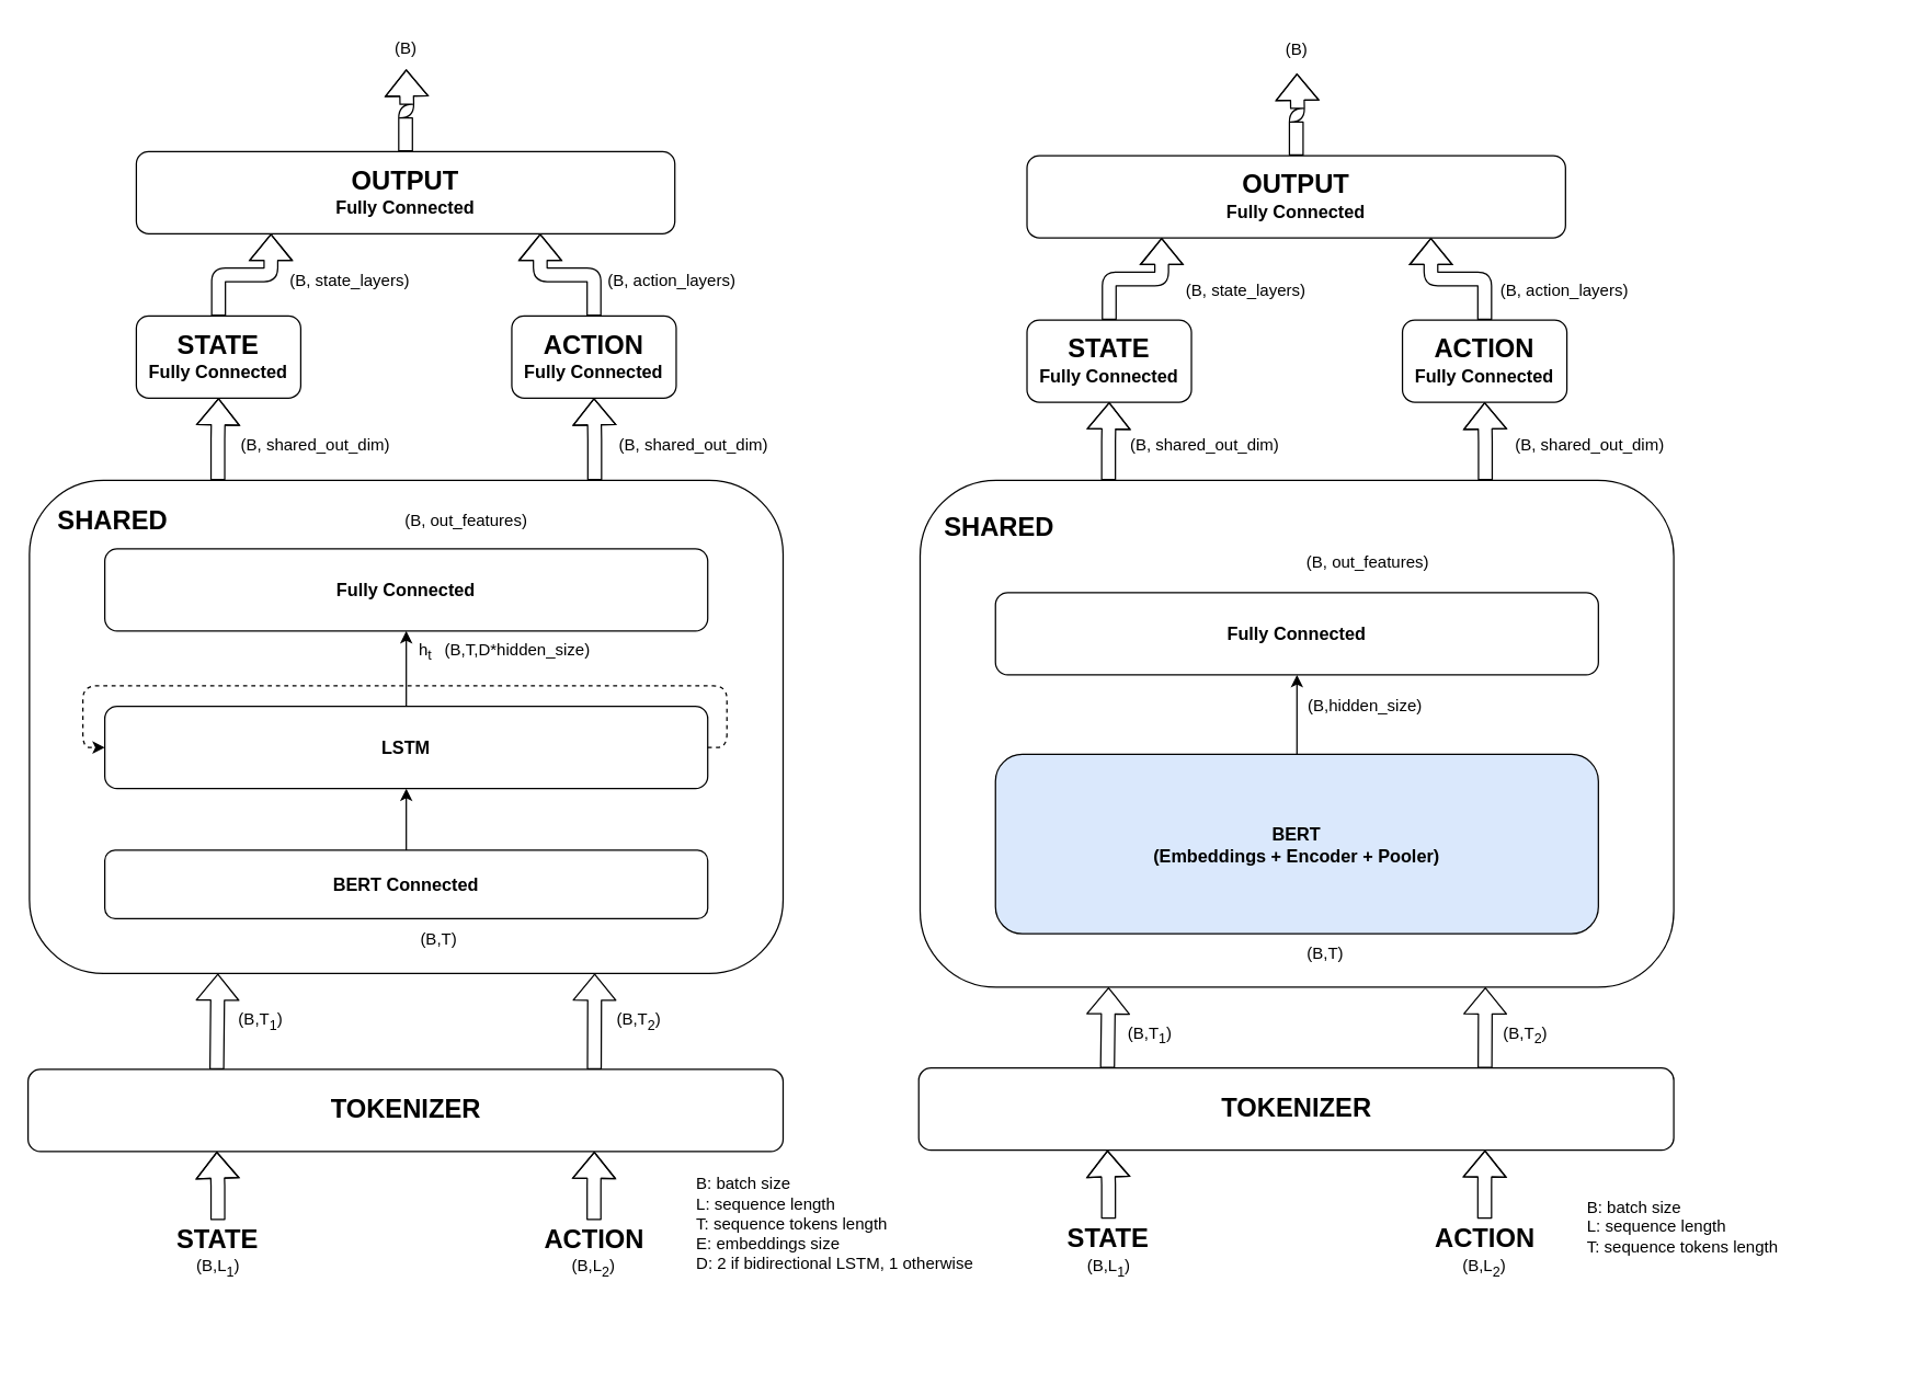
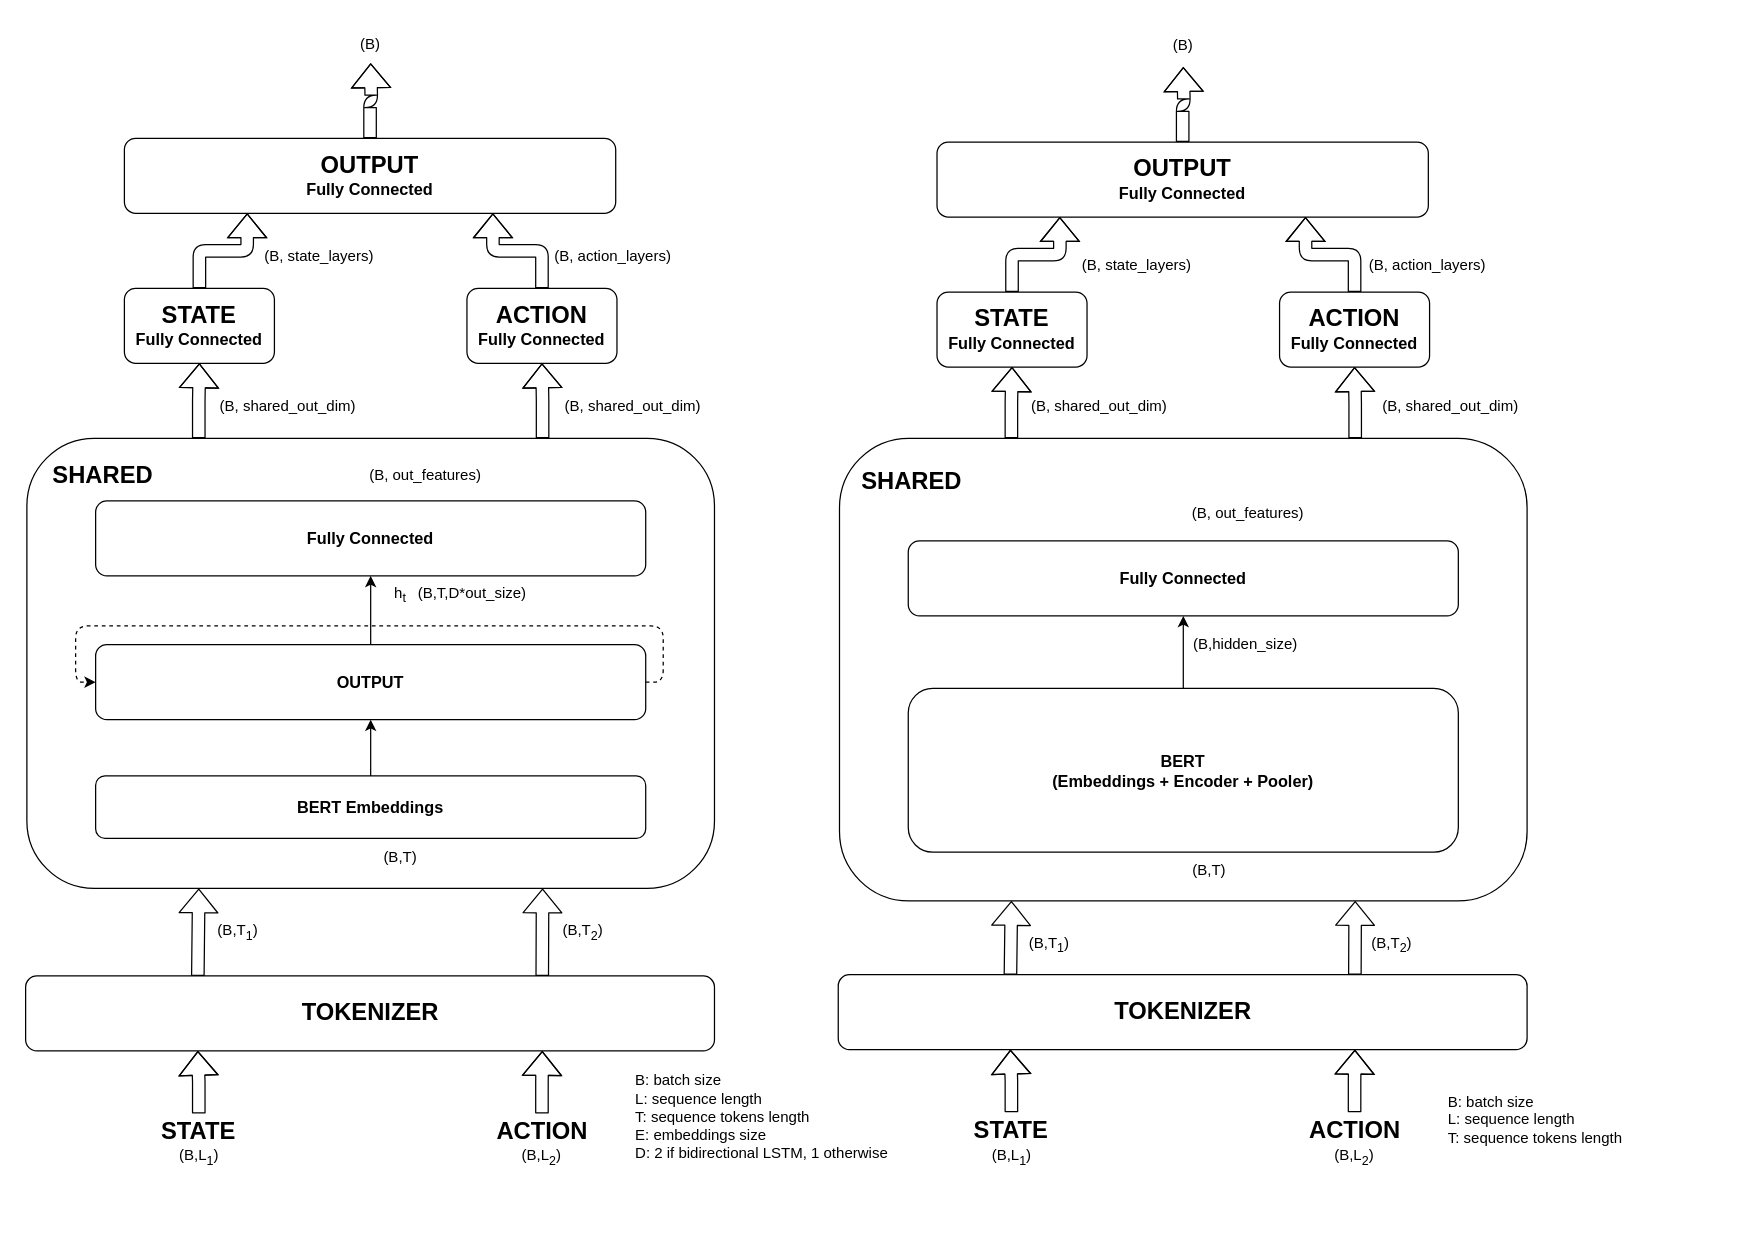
- <mxCell id="60" value="h&lt;sub&gt;t&amp;nbsp;&lt;/sub&gt;&amp;nbsp; (B,T,D*hidden_size)" style="text;html=1;strokeColor=none;fillColor=none;align=center;verticalAlign=middle;whiteSpace=wrap;rounded=1;" parent="1" vertex="1"><mxGeometry x="290" y="460" width="156" height="30" as="geometry" /></mxCell>
+ <mxCell id="60" value="h&lt;sub&gt;t&amp;nbsp;&lt;/sub&gt;&amp;nbsp; (B,T,D*out_size)" style="text;html=1;strokeColor=none;fillColor=none;align=center;verticalAlign=middle;whiteSpace=wrap;rounded=1;" parent="1" vertex="1"><mxGeometry x="290" y="460" width="156" height="30" as="geometry" /></mxCell>
- <mxCell id="47" value="&lt;b&gt;&lt;font style=&quot;font-size: 13px&quot;&gt;LSTM&lt;/font&gt;&lt;/b&gt;" style="rounded=1;whiteSpace=wrap;html=1;" parent="1" vertex="1"><mxGeometry x="76" y="515" width="440" height="60" as="geometry" /></mxCell>
+ <mxCell id="47" value="&lt;b&gt;&lt;font style=&quot;font-size: 13px&quot;&gt;OUTPUT&lt;/font&gt;&lt;/b&gt;" style="rounded=1;whiteSpace=wrap;html=1;" parent="1" vertex="1"><mxGeometry x="76" y="515" width="440" height="60" as="geometry" /></mxCell>
- <mxCell id="6" value="&lt;b&gt;&lt;font style=&quot;font-size: 13px&quot;&gt;BERT&lt;br&gt;(Embeddings + Encoder + Pooler)&lt;br&gt;&lt;/font&gt;&lt;/b&gt;" style="rounded=1;whiteSpace=wrap;html=1;fillColor=#dae8fc;" parent="1" vertex="1"><mxGeometry x="726" y="550" width="440" height="131" as="geometry" /></mxCell>
+ <mxCell id="6" value="&lt;b&gt;&lt;font style=&quot;font-size: 13px&quot;&gt;BERT&lt;br&gt;(Embeddings + Encoder + Pooler)&lt;br&gt;&lt;/font&gt;&lt;/b&gt;" style="rounded=1;whiteSpace=wrap;html=1;" parent="1" vertex="1"><mxGeometry x="726" y="550" width="440" height="131" as="geometry" /></mxCell>
- <mxCell id="40" value="&lt;b&gt;&lt;font style=&quot;font-size: 13px&quot;&gt;BERT Connected&lt;/font&gt;&lt;/b&gt;" style="rounded=1;whiteSpace=wrap;html=1;" parent="1" vertex="1"><mxGeometry x="76" y="620" width="440" height="50" as="geometry" /></mxCell>
+ <mxCell id="40" value="&lt;b&gt;&lt;font style=&quot;font-size: 13px&quot;&gt;BERT Embeddings&lt;/font&gt;&lt;/b&gt;" style="rounded=1;whiteSpace=wrap;html=1;" parent="1" vertex="1"><mxGeometry x="76" y="620" width="440" height="50" as="geometry" /></mxCell>
